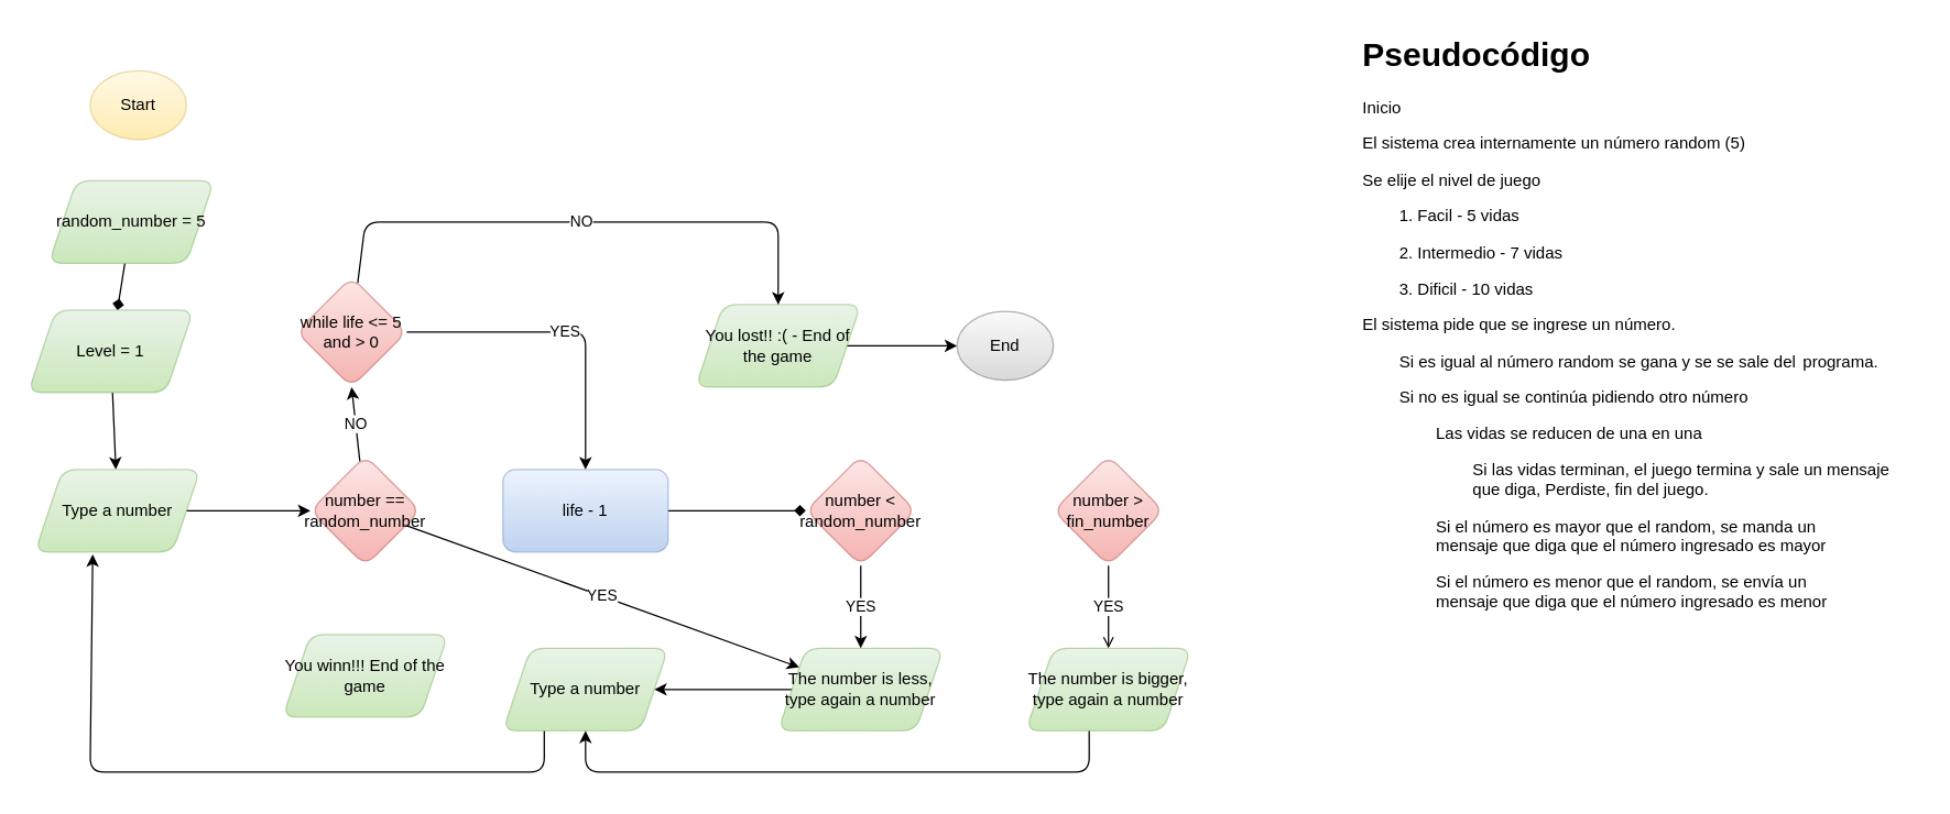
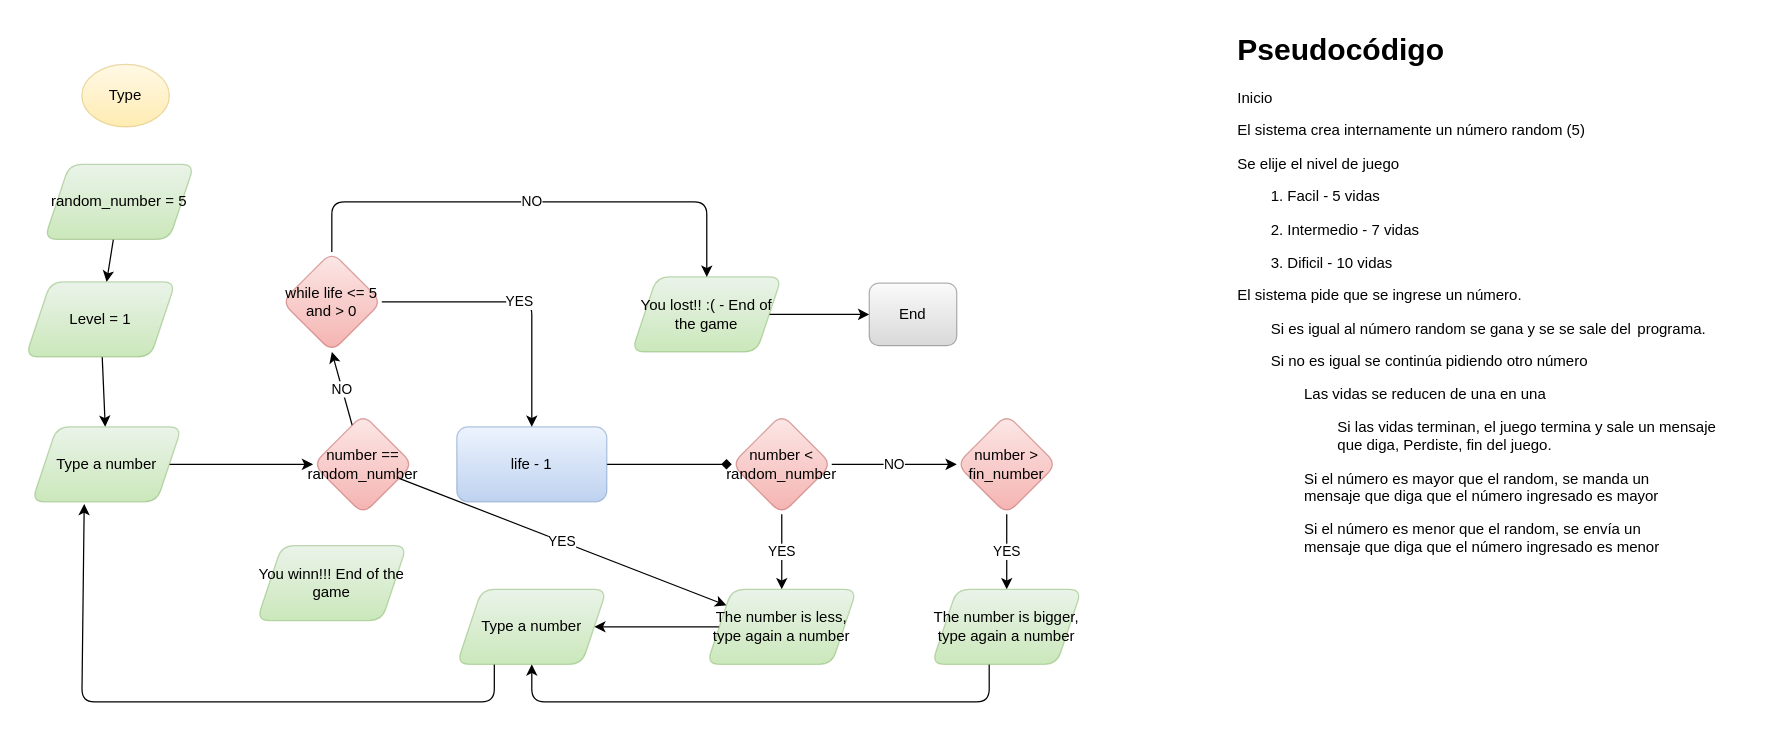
- <mxCell id="3" value="Start" style="ellipse;whiteSpace=wrap;html=1;fillColor=#fff2cc;gradientColor=#ffd966;strokeColor=#d6b656;opacity=50;" vertex="1" parent="1"><mxGeometry x="65" y="51" width="70" height="50" as="geometry" /></mxCell>
+ <mxCell id="3" value="Type" style="ellipse;whiteSpace=wrap;html=1;fillColor=#fff2cc;gradientColor=#ffd966;strokeColor=#d6b656;opacity=50;" vertex="1" parent="1"><mxGeometry x="65" y="51" width="70" height="50" as="geometry" /></mxCell>
- <mxCell id="4" value="" style="edgeStyle=none;html=1;endArrow=diamond;" edge="1" parent="1" source="5" target="7"><mxGeometry relative="1" as="geometry" /></mxCell>
+ <mxCell id="4" value="" style="edgeStyle=none;html=1;" edge="1" parent="1" source="5" target="7"><mxGeometry relative="1" as="geometry" /></mxCell>
- <mxCell id="32" value="while life &amp;lt;= 5 and &amp;gt; 0" style="rhombus;whiteSpace=wrap;html=1;fillColor=#f8cecc;gradientColor=#ea6b66;strokeColor=#b85450;opacity=50;rounded=1;" vertex="1" parent="1"><mxGeometry x="215" y="201" width="80" height="80" as="geometry" /></mxCell>
+ <mxCell id="32" value="while life &amp;lt;= 5 and &amp;gt; 0" style="rhombus;whiteSpace=wrap;html=1;fillColor=#f8cecc;gradientColor=#ea6b66;strokeColor=#b85450;opacity=50;rounded=1;" vertex="1" parent="1"><mxGeometry x="225" y="201" width="80" height="80" as="geometry" /></mxCell>
- <mxCell id="29" value="End" style="ellipse;whiteSpace=wrap;html=1;fillColor=#f5f5f5;gradientColor=#b3b3b3;strokeColor=#666666;opacity=50;" vertex="1" parent="1"><mxGeometry x="695" y="226" width="70" height="50" as="geometry" /></mxCell>
+ <mxCell id="29" value="End" style="whiteSpace=wrap;html=1;fillColor=#f5f5f5;gradientColor=#b3b3b3;strokeColor=#666666;opacity=50;rounded=1;" vertex="1" parent="1"><mxGeometry x="695" y="226" width="70" height="50" as="geometry" /></mxCell>
- <mxCell id="12" value="number == random_number" style="rhombus;whiteSpace=wrap;html=1;fillColor=#f8cecc;gradientColor=#ea6b66;strokeColor=#b85450;opacity=50;rounded=1;" vertex="1" parent="1"><mxGeometry x="225" y="331" width="80" height="80" as="geometry" /></mxCell>
+ <mxCell id="12" value="number == random_number" style="rhombus;whiteSpace=wrap;html=1;fillColor=#f8cecc;gradientColor=#ea6b66;strokeColor=#b85450;opacity=50;rounded=1;" vertex="1" parent="1"><mxGeometry x="250" y="331" width="80" height="80" as="geometry" /></mxCell>
+ <mxCell id="17" value="NO" style="edgeStyle=none;html=1;" edge="1" parent="1" source="18" target="22"><mxGeometry relative="1" as="geometry" /></mxCell>
- <mxCell id="21" value="YES" style="edgeStyle=none;html=1;endArrow=open;" edge="1" parent="1" source="22" target="24"><mxGeometry relative="1" as="geometry" /></mxCell>
+ <mxCell id="21" value="YES" style="edgeStyle=none;html=1;" edge="1" parent="1" source="22" target="24"><mxGeometry relative="1" as="geometry" /></mxCell>
- <mxCell id="13" value="You winn!!! End of the game" style="shape=parallelogram;perimeter=parallelogramPerimeter;whiteSpace=wrap;html=1;fixedSize=1;fillColor=#d5e8d4;gradientColor=#97d077;strokeColor=#82b366;opacity=50;rounded=1;" vertex="1" parent="1"><mxGeometry x="205" y="461" width="120" height="60" as="geometry" /></mxCell>
+ <mxCell id="13" value="You winn!!! End of the game" style="shape=parallelogram;perimeter=parallelogramPerimeter;whiteSpace=wrap;html=1;fixedSize=1;fillColor=#d5e8d4;gradientColor=#97d077;strokeColor=#82b366;opacity=50;rounded=1;" vertex="1" parent="1"><mxGeometry x="205" y="436" width="120" height="60" as="geometry" /></mxCell>
